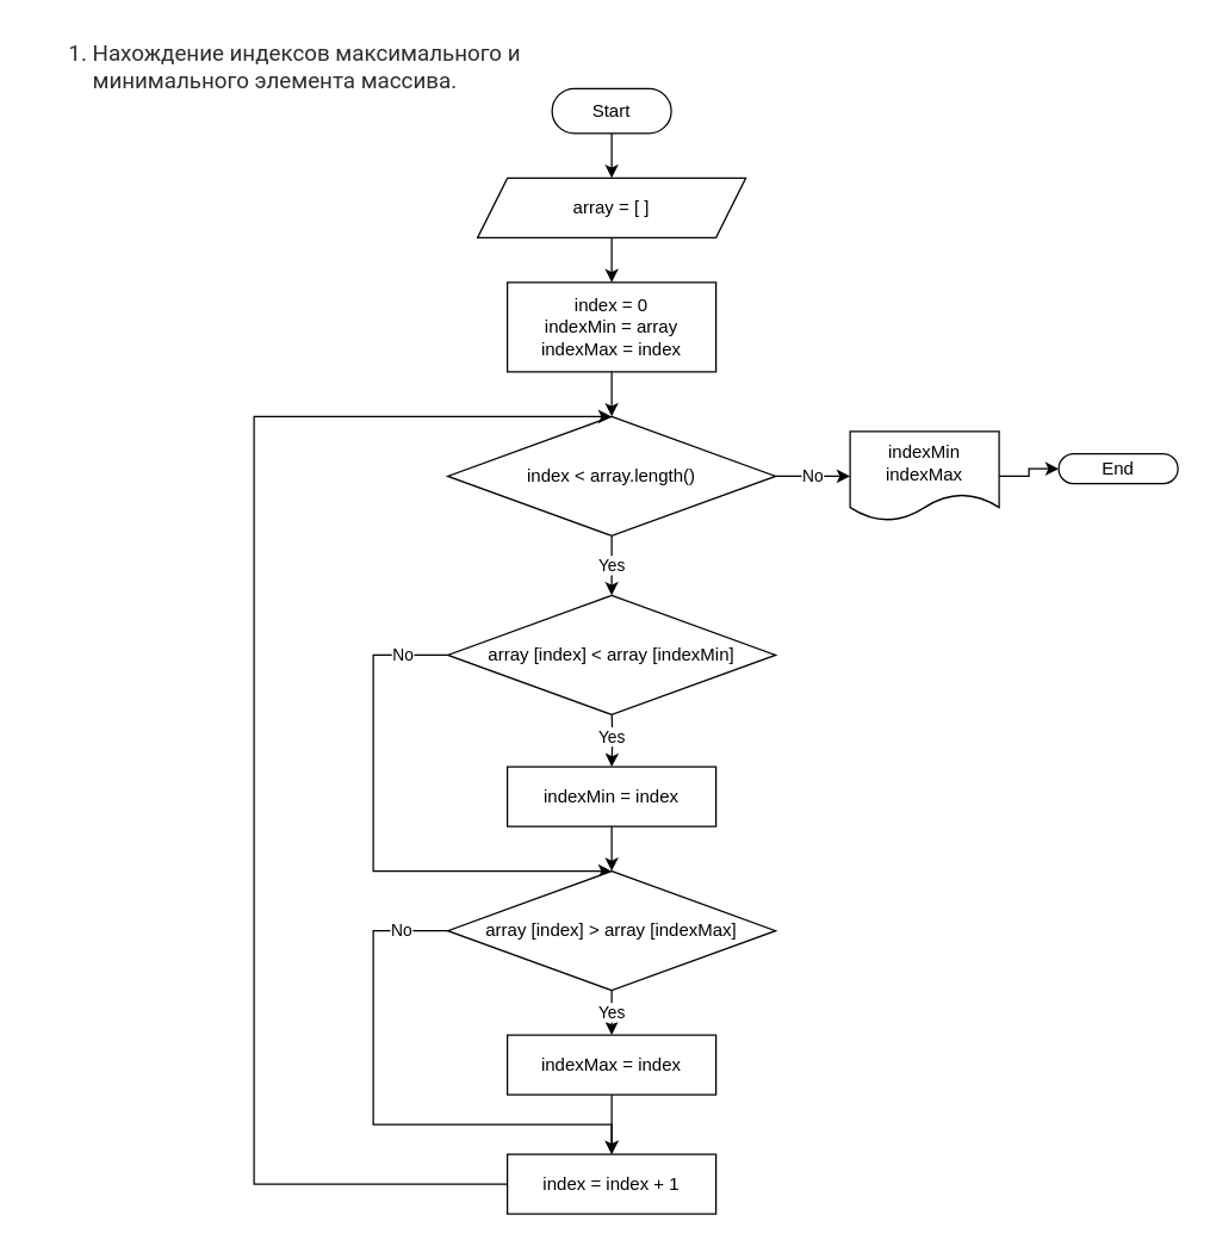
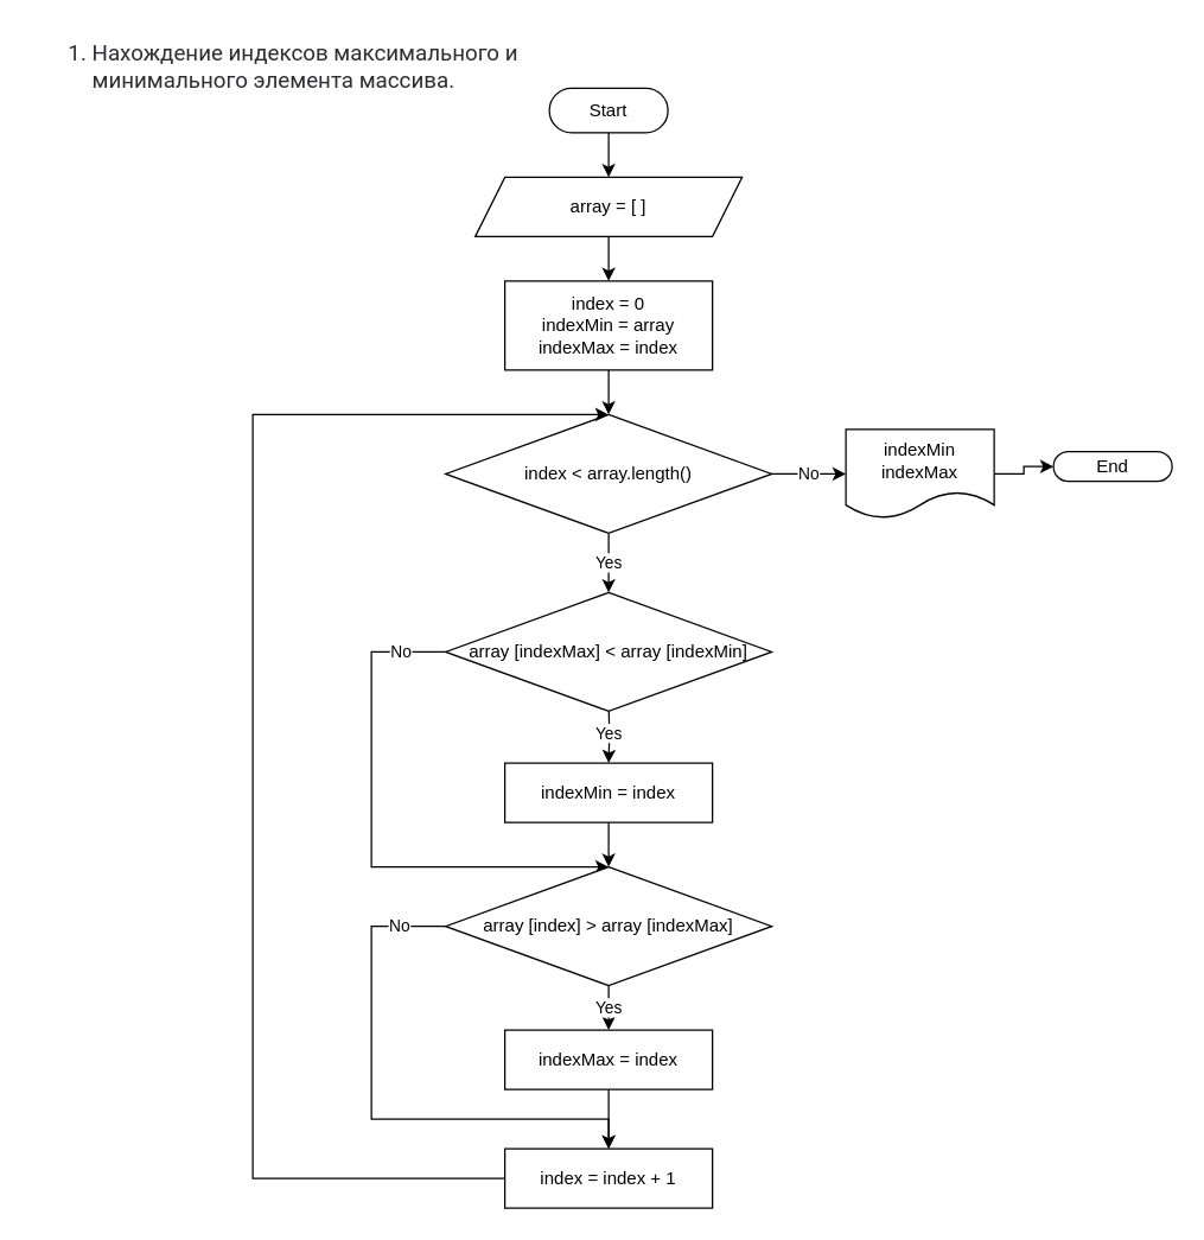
- <mxCell id="14" value="array [index] &amp;lt; array [indexMin]" style="rhombus;whiteSpace=wrap;html=1;" vertex="1" parent="1"><mxGeometry x="300" y="399" width="220" height="80" as="geometry" /></mxCell>
+ <mxCell id="14" value="array [indexMax] &amp;lt; array [indexMin]" style="rhombus;whiteSpace=wrap;html=1;" vertex="1" parent="1"><mxGeometry x="300" y="399" width="220" height="80" as="geometry" /></mxCell>
